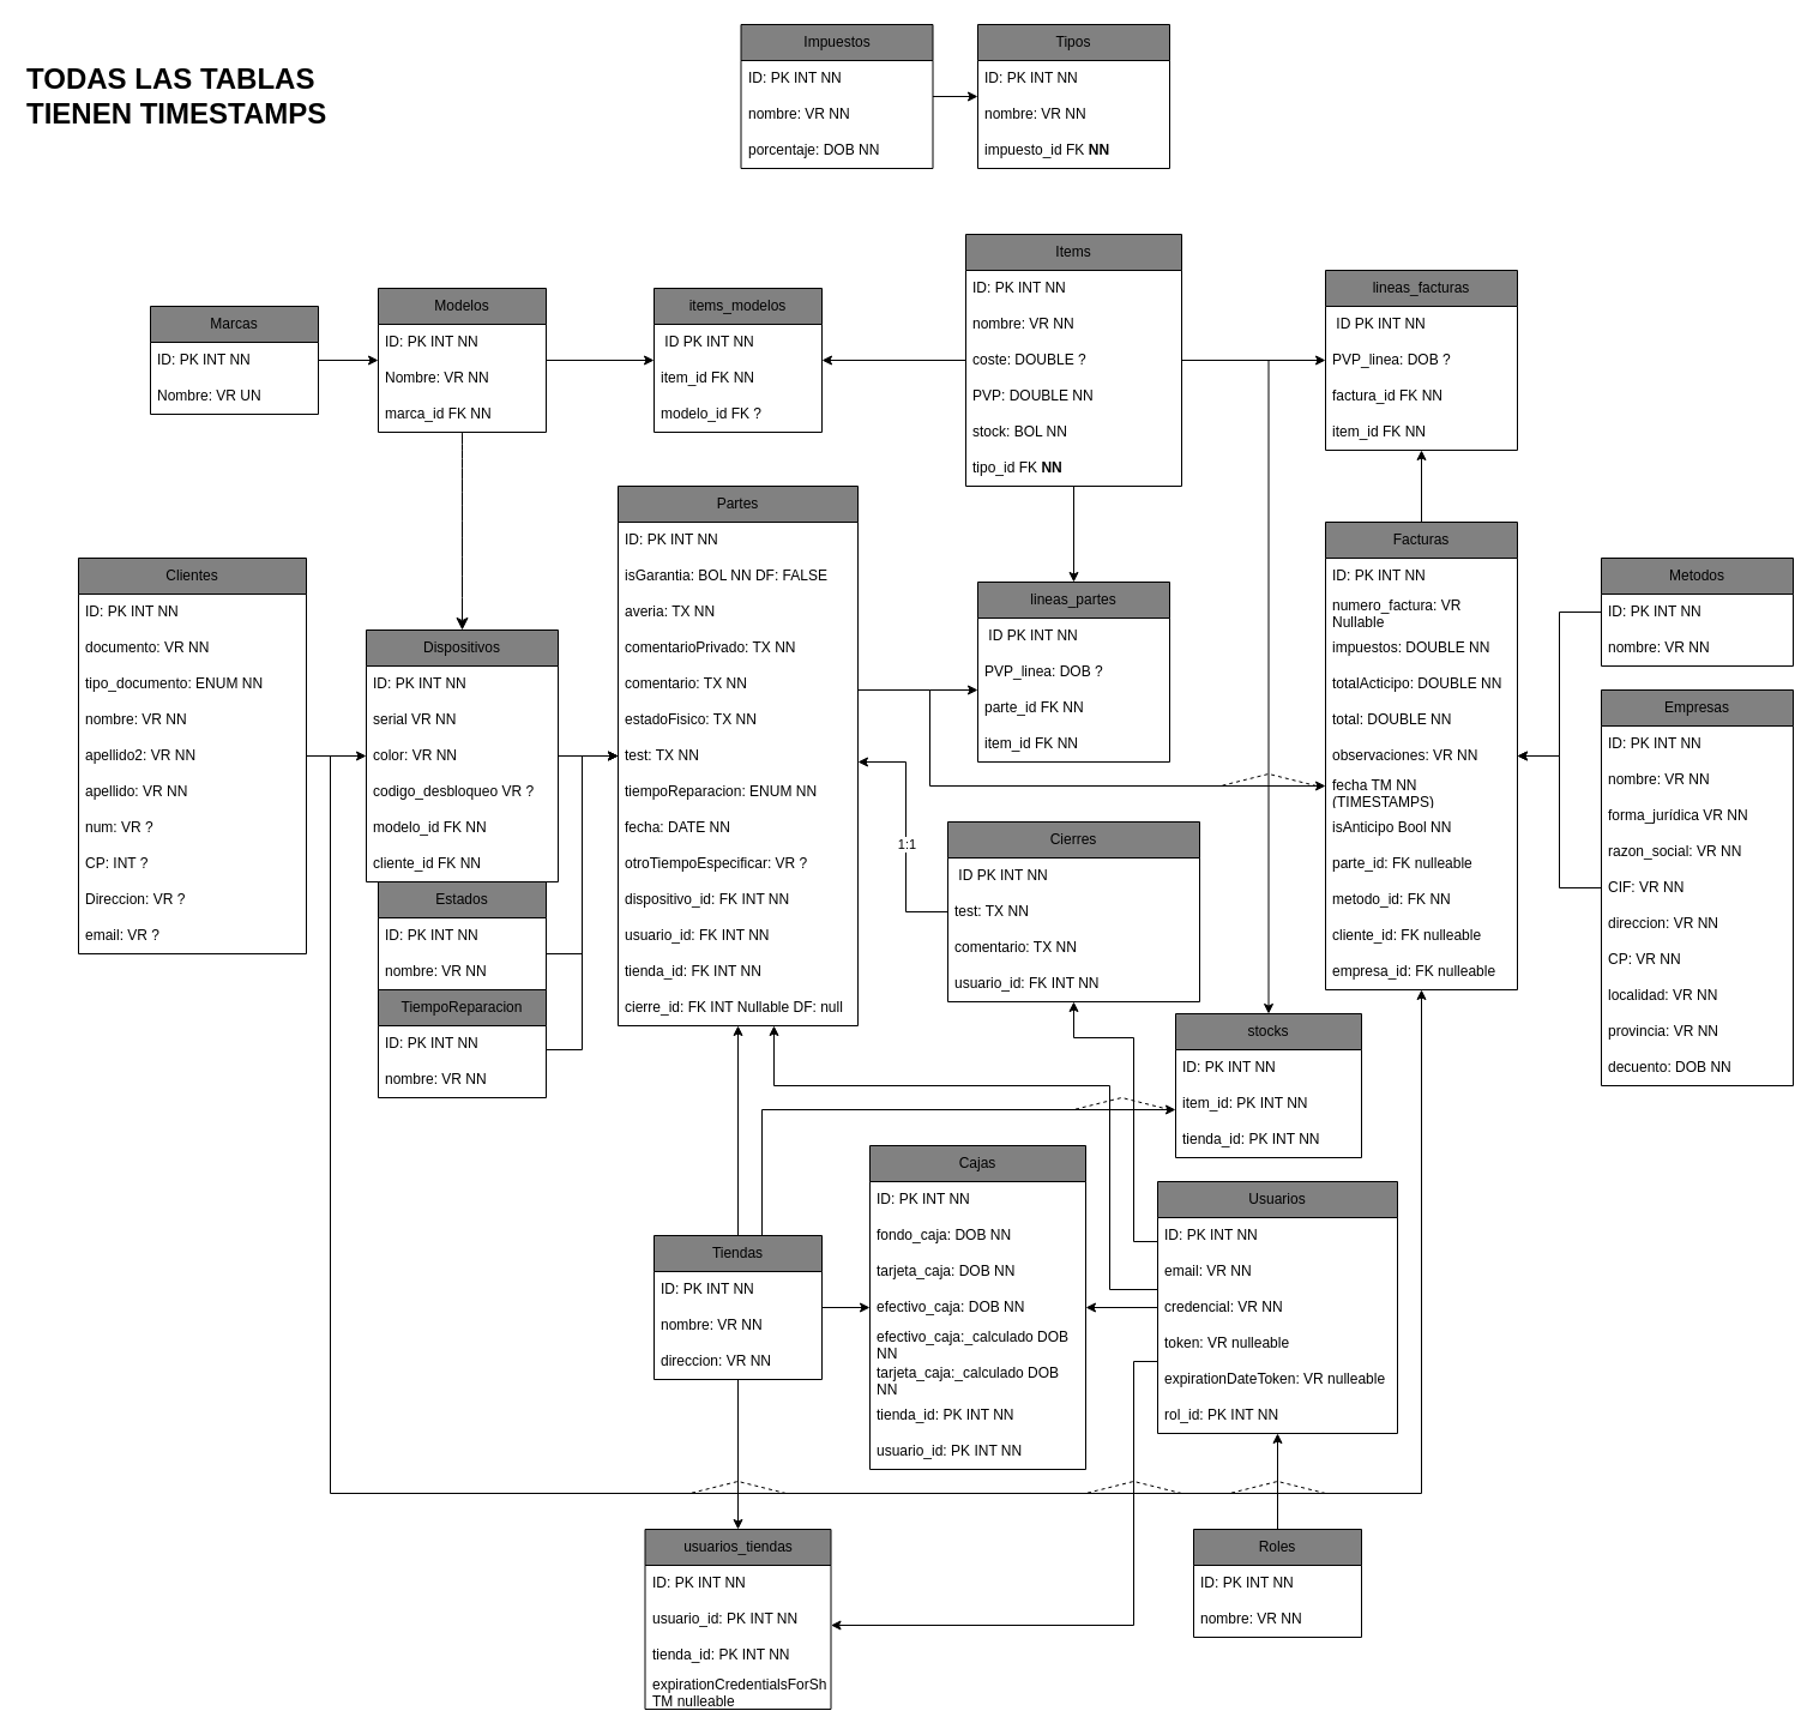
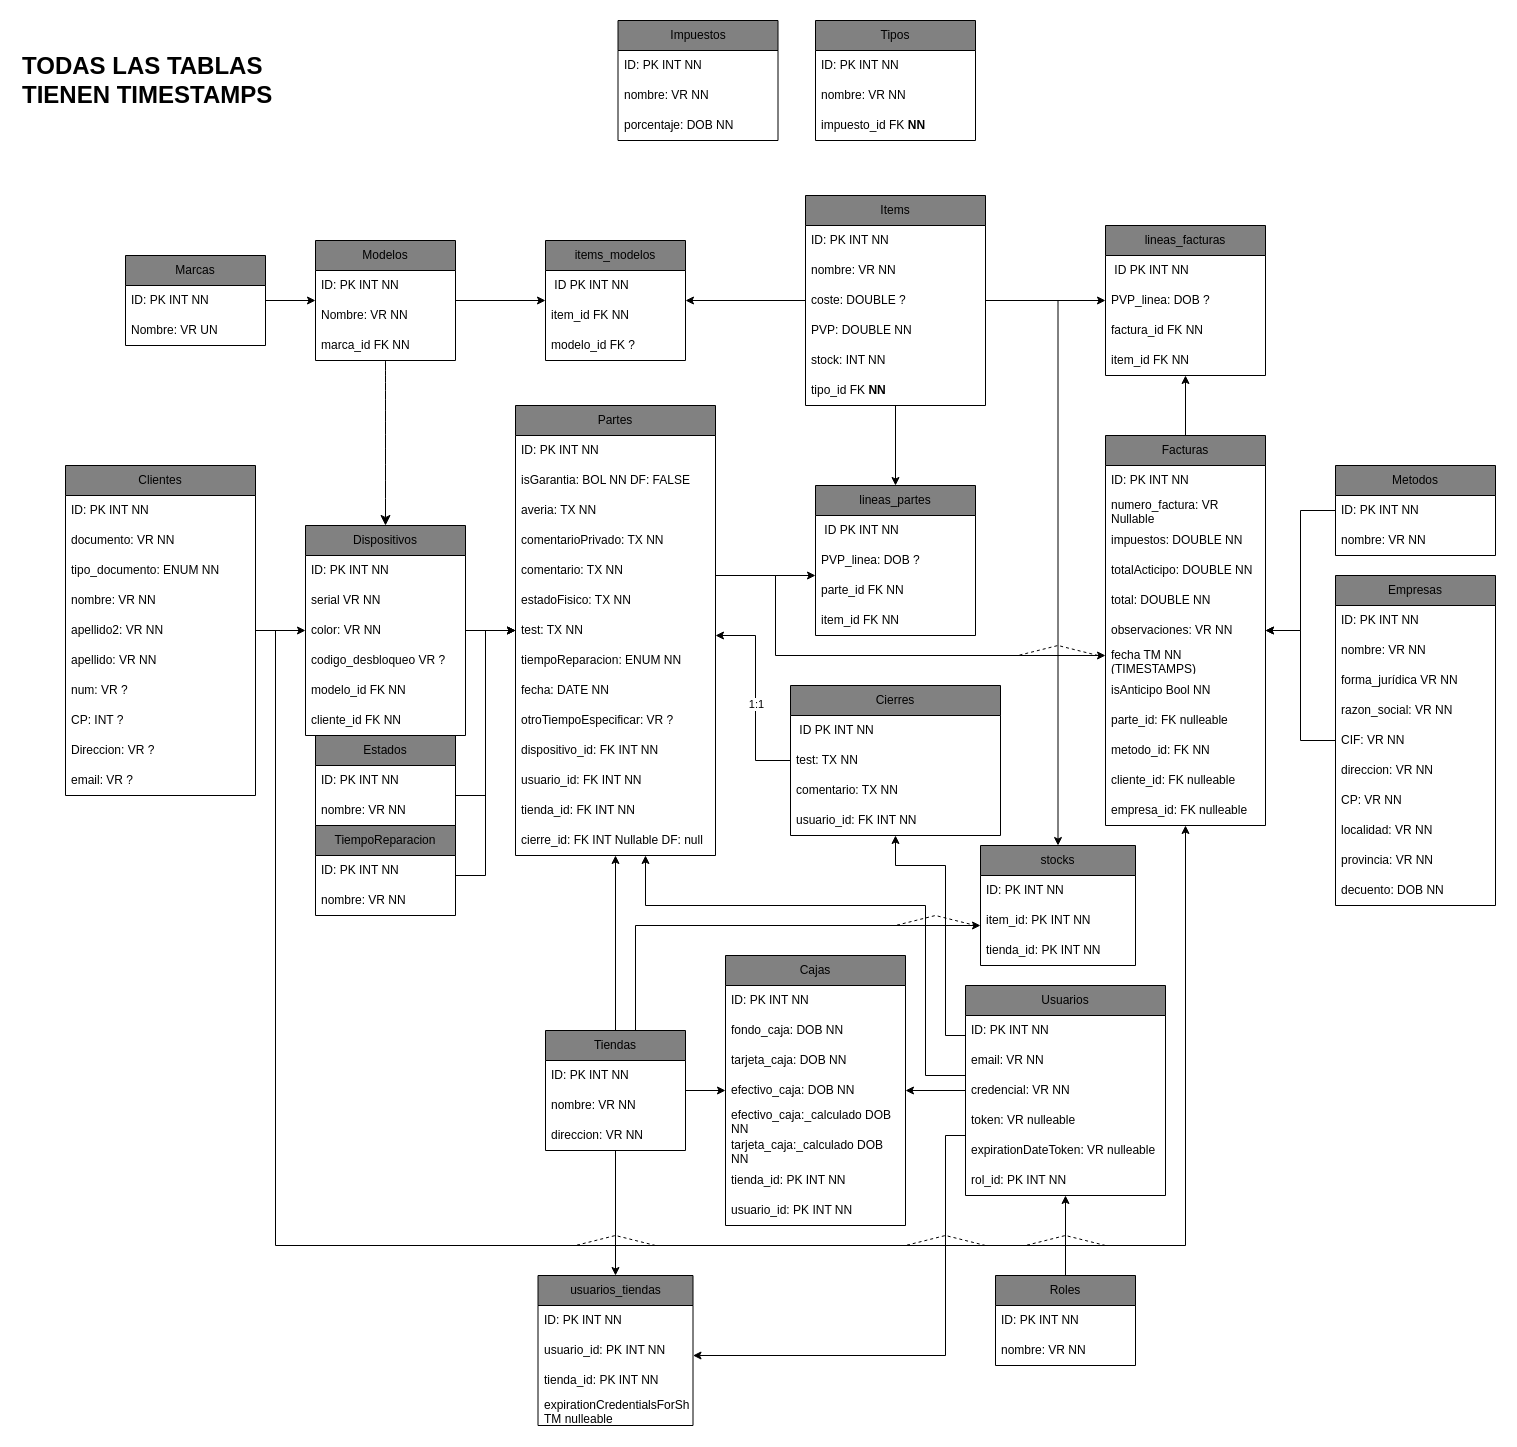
- <mxCell id="111" style="edgeStyle=orthogonalEdgeStyle;rounded=0;orthogonalLoop=1;jettySize=auto;html=1;" parent="1" source="112" target="75" edge="1"><mxGeometry relative="1" as="geometry" /></mxCell>
- <mxCell id="34" value="stock: BOL NN" style="text;strokeColor=none;fillColor=none;align=left;verticalAlign=middle;spacingLeft=4;spacingRight=4;overflow=hidden;points=[[0,0.5],[1,0.5]];portConstraint=eastwest;rotatable=0;whiteSpace=wrap;html=1;" parent="29" vertex="1"><mxGeometry y="150" width="180" height="30" as="geometry" /></mxCell>
+ <mxCell id="34" value="stock: INT NN" style="text;strokeColor=none;fillColor=none;align=left;verticalAlign=middle;spacingLeft=4;spacingRight=4;overflow=hidden;points=[[0,0.5],[1,0.5]];portConstraint=eastwest;rotatable=0;whiteSpace=wrap;html=1;" parent="29" vertex="1"><mxGeometry y="150" width="180" height="30" as="geometry" /></mxCell>
